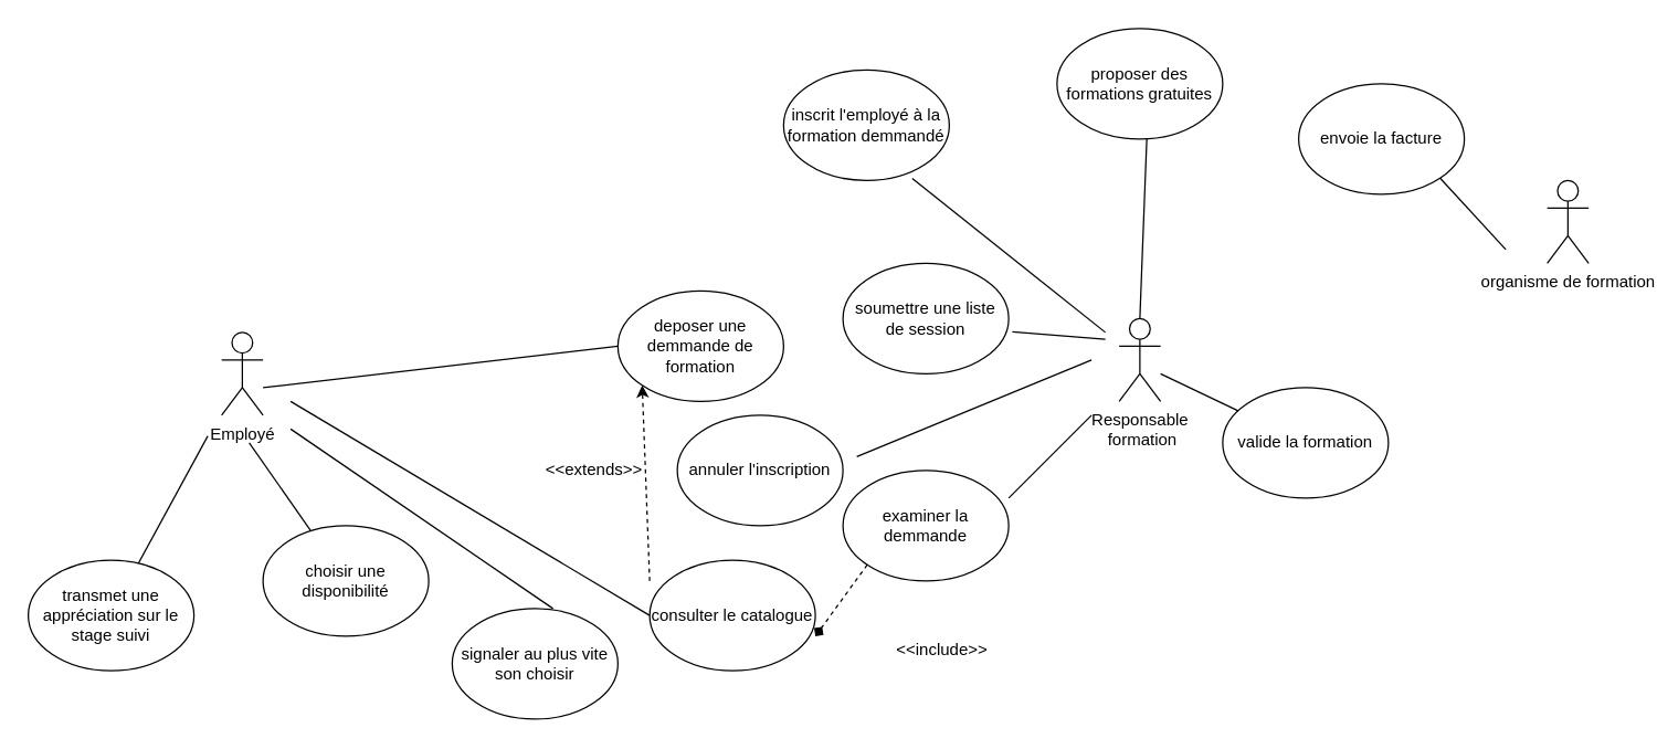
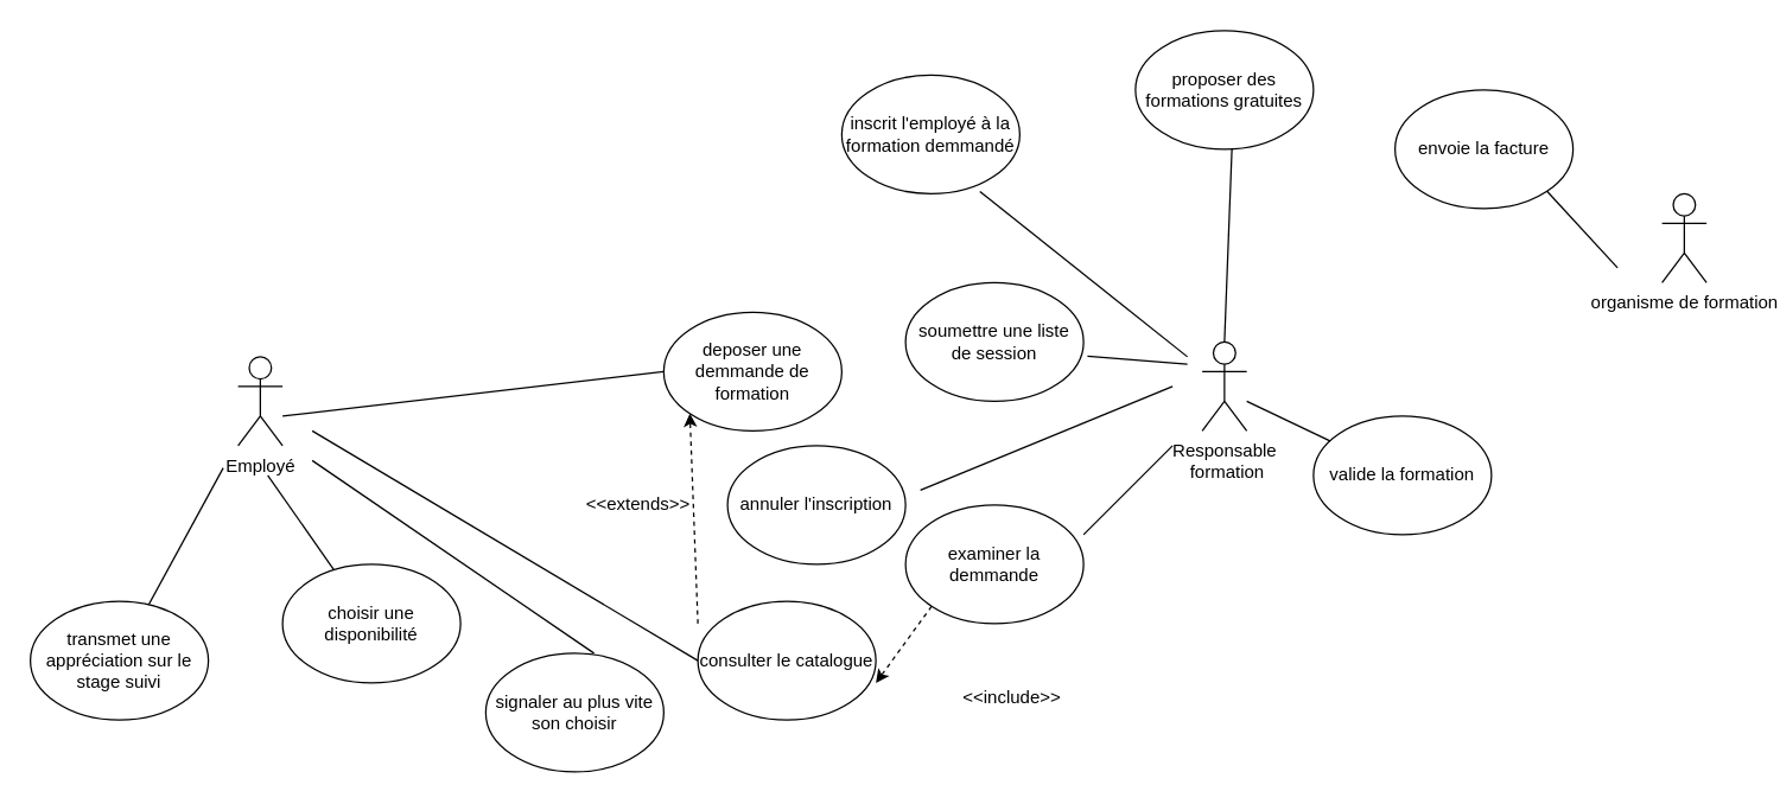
- <mxCell id="14" value="" style="endArrow=diamond;html=1;rounded=0;entryX=1;entryY=0.688;entryDx=0;entryDy=0;entryPerimeter=0;dashed=1;exitX=0;exitY=1;exitDx=0;exitDy=0;" edge="1" parent="1" source="12" target="5"><mxGeometry width="50" height="50" relative="1" as="geometry"><mxPoint x="720" y="400" as="sourcePoint" /><mxPoint x="760.88" y="518.24" as="targetPoint" /></mxGeometry></mxCell>
+ <mxCell id="14" value="" style="endArrow=classic;html=1;rounded=0;entryX=1;entryY=0.688;entryDx=0;entryDy=0;entryPerimeter=0;dashed=1;exitX=0;exitY=1;exitDx=0;exitDy=0;" edge="1" parent="1" source="12" target="5"><mxGeometry width="50" height="50" relative="1" as="geometry"><mxPoint x="720" y="400" as="sourcePoint" /><mxPoint x="760.88" y="518.24" as="targetPoint" /></mxGeometry></mxCell>
